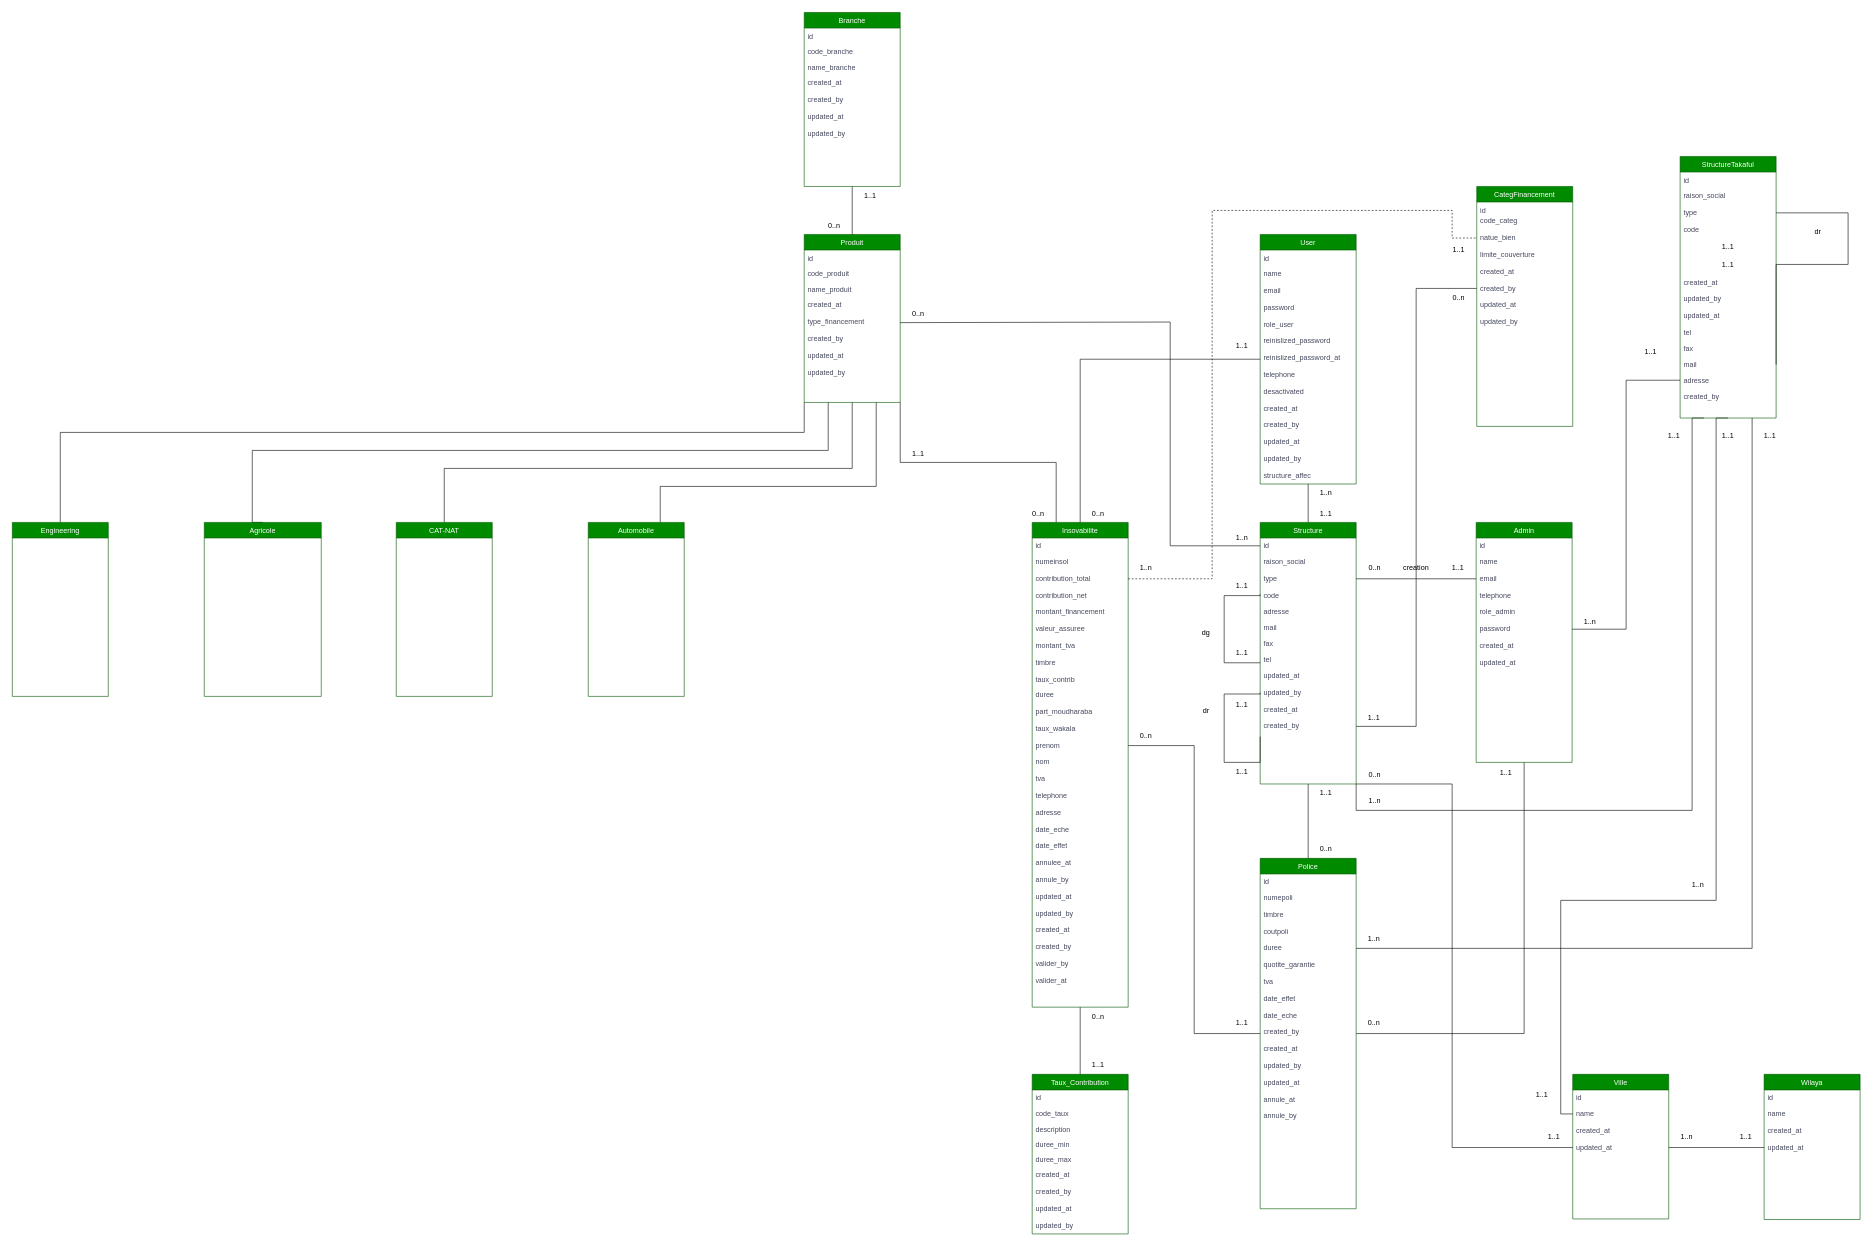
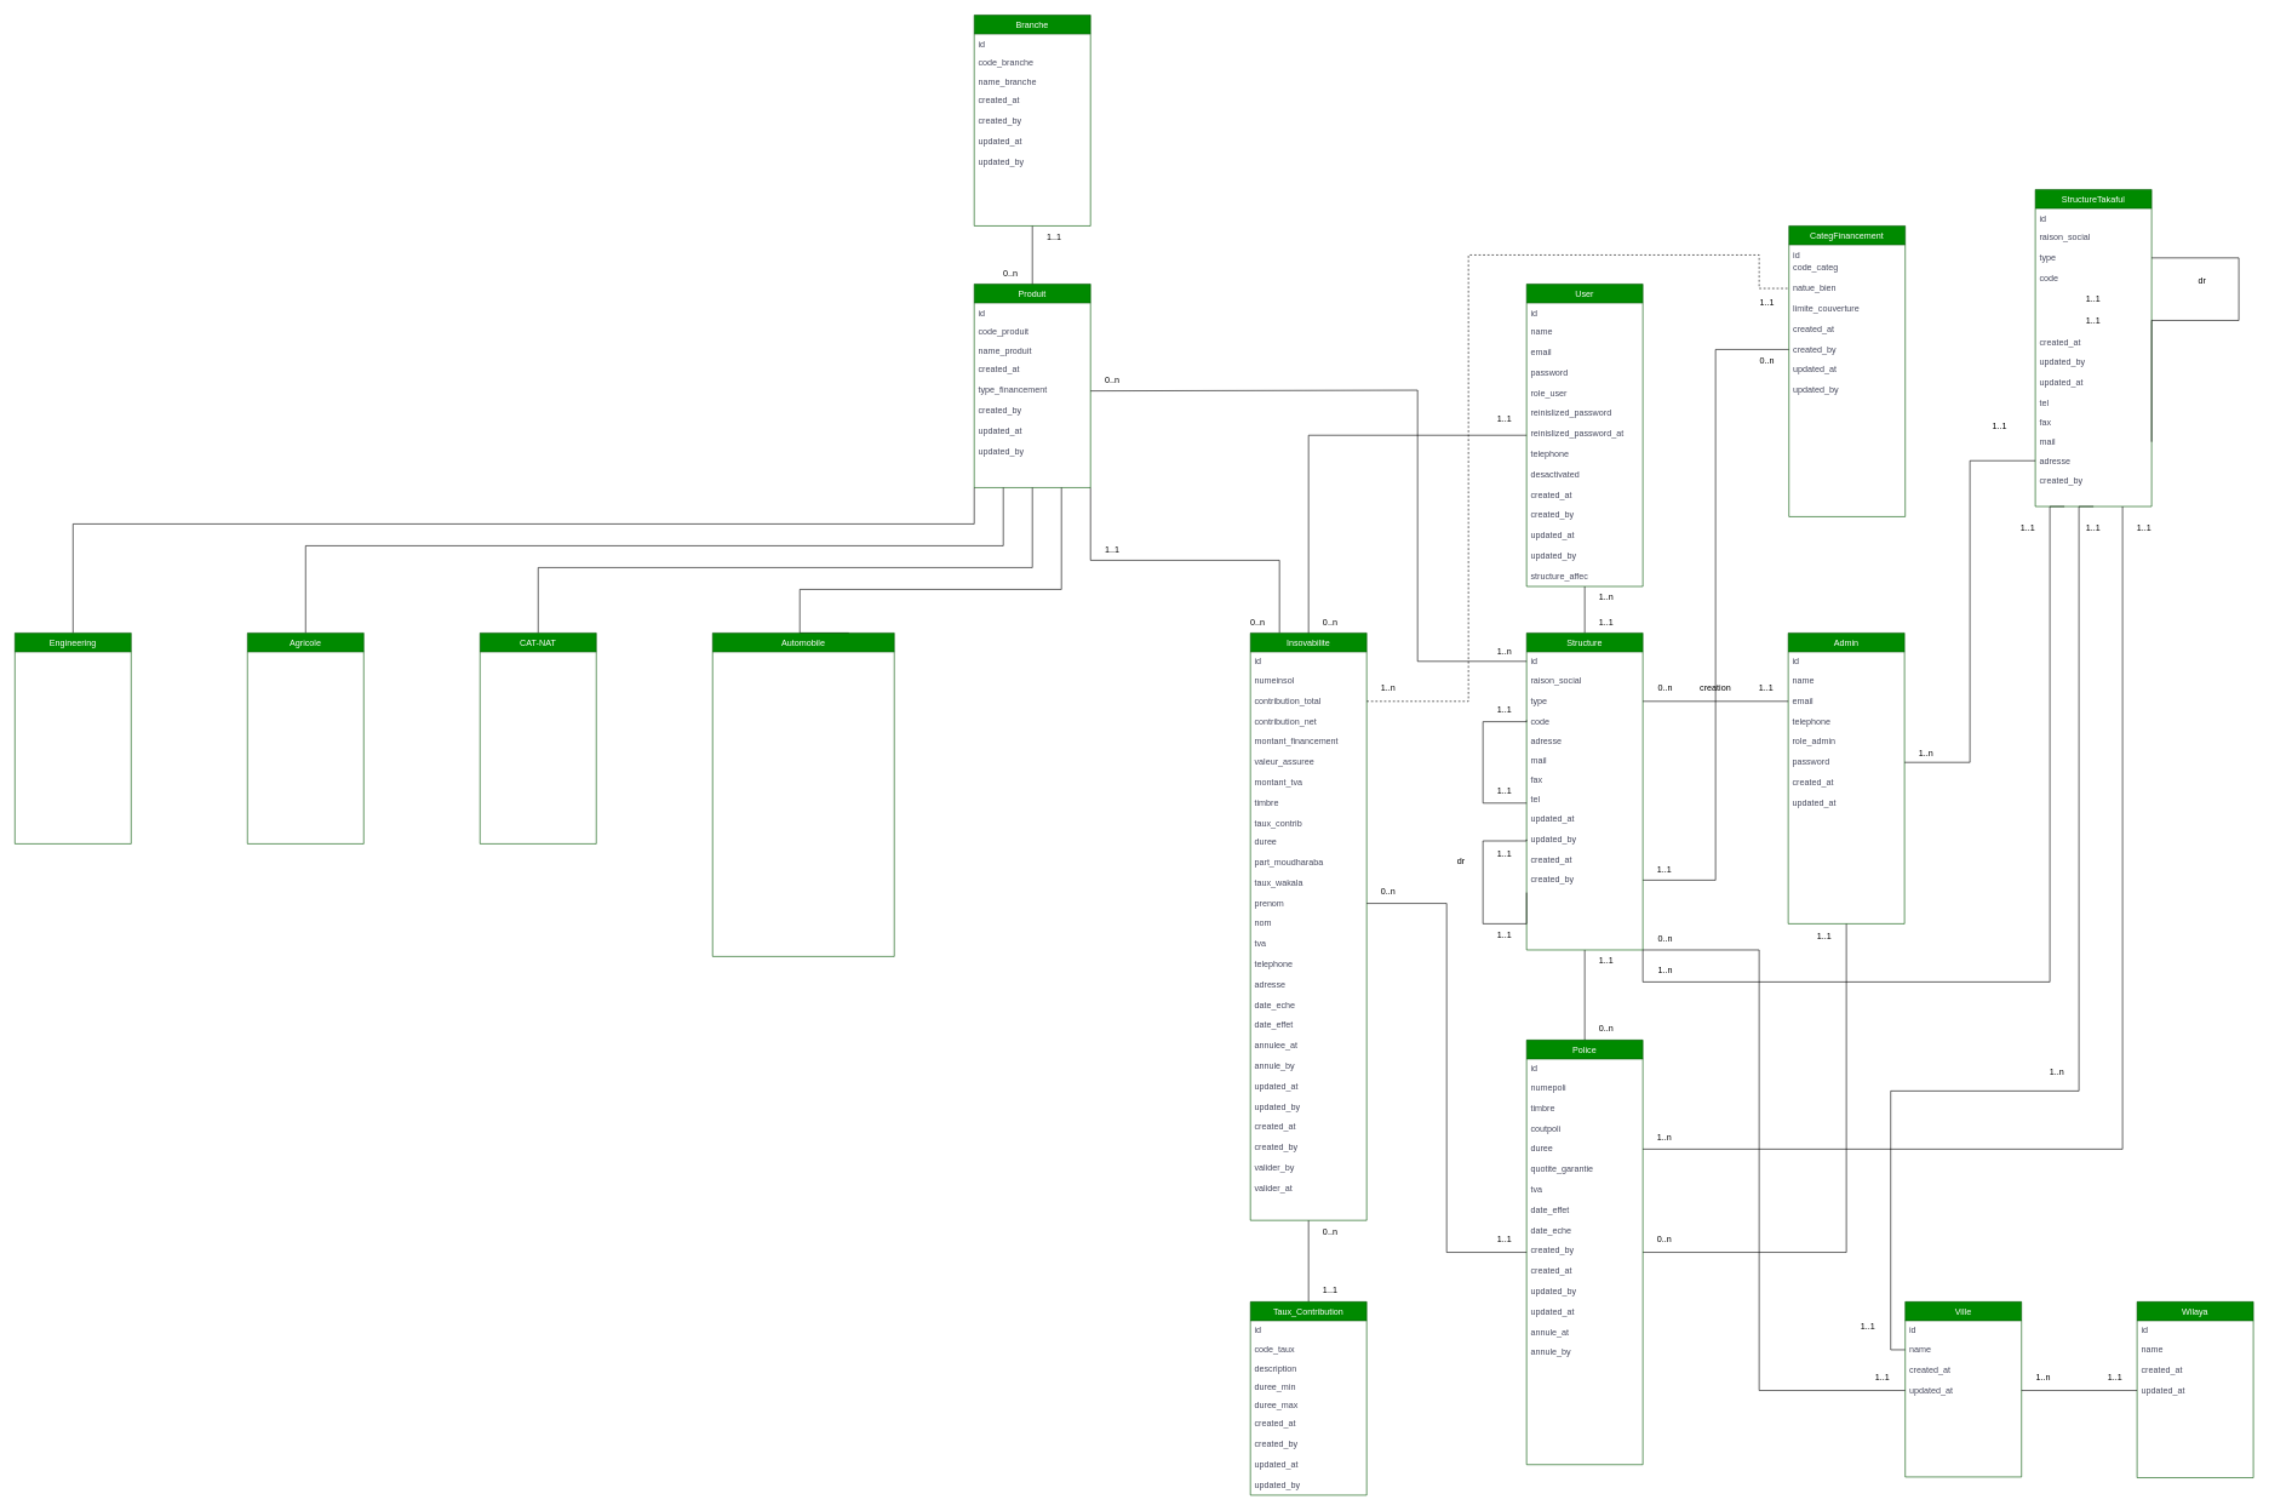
- <mxCell id="142" value="Agricole" style="swimlane;fontStyle=0;align=center;verticalAlign=top;childLayout=stackLayout;horizontal=1;startSize=26;horizontalStack=0;resizeParent=1;resizeLast=0;collapsible=1;marginBottom=0;rounded=0;shadow=0;strokeWidth=1;labelBackgroundColor=none;fillColor=#008a00;strokeColor=#005700;fontColor=#ffffff;" vertex="1" parent="1"><mxGeometry x="340" y="870" width="195" height="290" as="geometry"><mxRectangle x="70" y="380" width="160" height="26" as="alternateBounds" /></mxGeometry></mxCell>
+ <mxCell id="142" value="Agricole" style="swimlane;fontStyle=0;align=center;verticalAlign=top;childLayout=stackLayout;horizontal=1;startSize=26;horizontalStack=0;resizeParent=1;resizeLast=0;collapsible=1;marginBottom=0;rounded=0;shadow=0;strokeWidth=1;labelBackgroundColor=none;fillColor=#008a00;strokeColor=#005700;fontColor=#ffffff;" vertex="1" parent="1"><mxGeometry x="340" y="870" width="160" height="290" as="geometry"><mxRectangle x="70" y="380" width="160" height="26" as="alternateBounds" /></mxGeometry></mxCell>
- <mxCell id="137" value="Automobile" style="swimlane;fontStyle=0;align=center;verticalAlign=top;childLayout=stackLayout;horizontal=1;startSize=26;horizontalStack=0;resizeParent=1;resizeLast=0;collapsible=1;marginBottom=0;rounded=0;shadow=0;strokeWidth=1;labelBackgroundColor=none;fillColor=#008a00;strokeColor=#005700;fontColor=#ffffff;" vertex="1" parent="1"><mxGeometry x="980" y="870" width="160" height="290" as="geometry"><mxRectangle x="70" y="380" width="160" height="26" as="alternateBounds" /></mxGeometry></mxCell>
+ <mxCell id="137" value="Automobile" style="swimlane;fontStyle=0;align=center;verticalAlign=top;childLayout=stackLayout;horizontal=1;startSize=26;horizontalStack=0;resizeParent=1;resizeLast=0;collapsible=1;marginBottom=0;rounded=0;shadow=0;strokeWidth=1;labelBackgroundColor=none;fillColor=#008a00;strokeColor=#005700;fontColor=#ffffff;" vertex="1" parent="1"><mxGeometry x="980" y="870" width="250" height="445" as="geometry"><mxRectangle x="70" y="380" width="160" height="26" as="alternateBounds" /></mxGeometry></mxCell>
- <mxCell id="133" value="dg" style="text;html=1;strokeColor=none;fillColor=none;align=center;verticalAlign=middle;whiteSpace=wrap;rounded=0;" vertex="1" parent="1"><mxGeometry x="1980" y="1040" width="60" height="30" as="geometry" /></mxCell>
